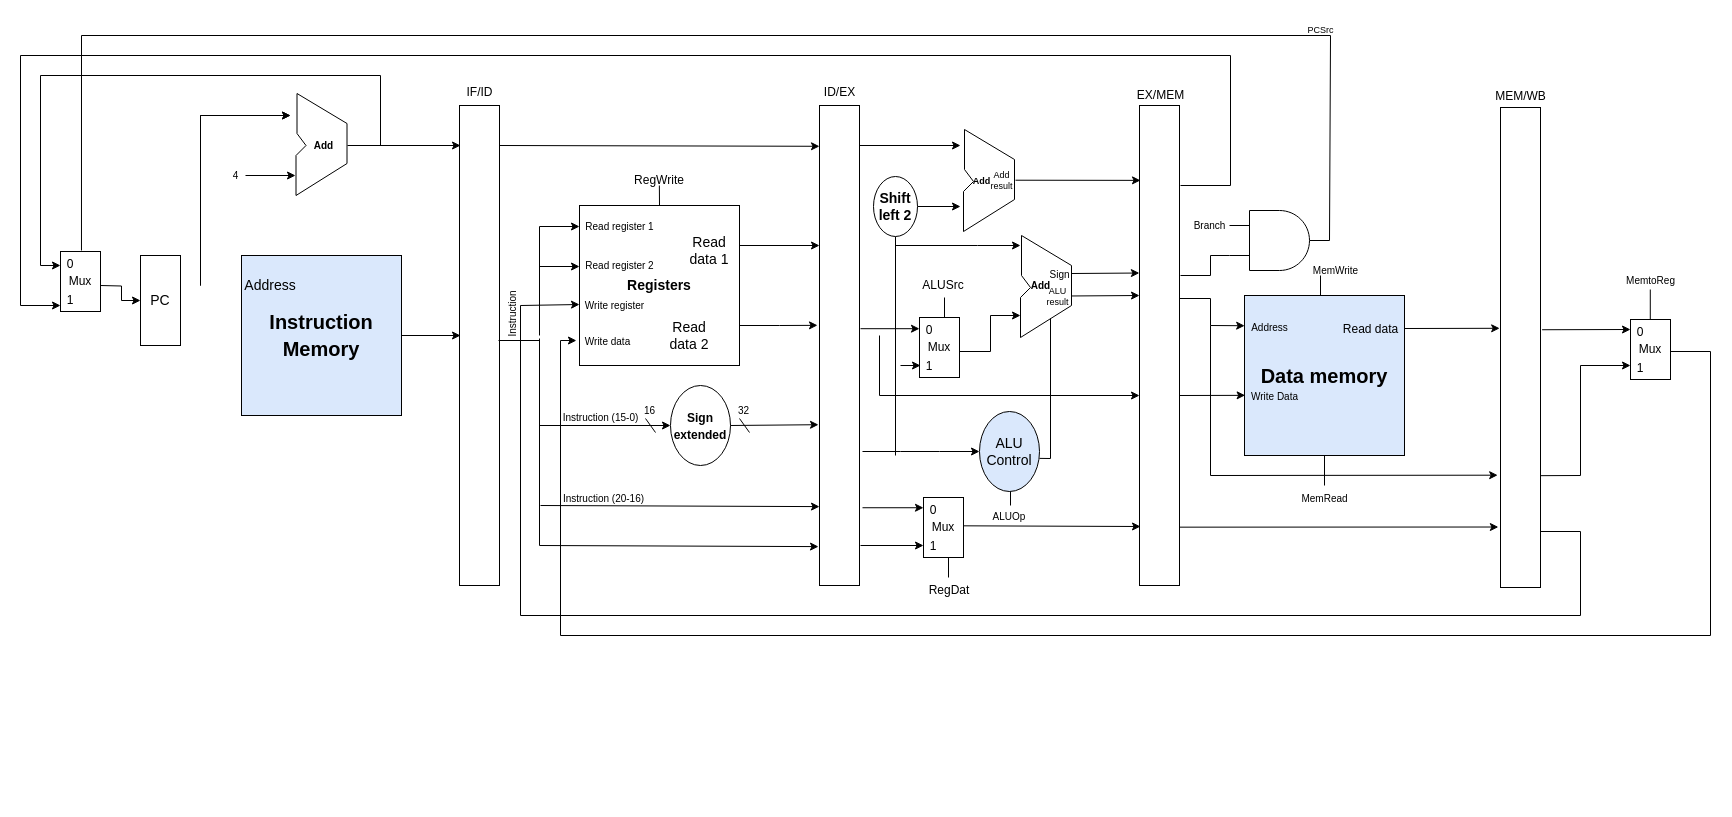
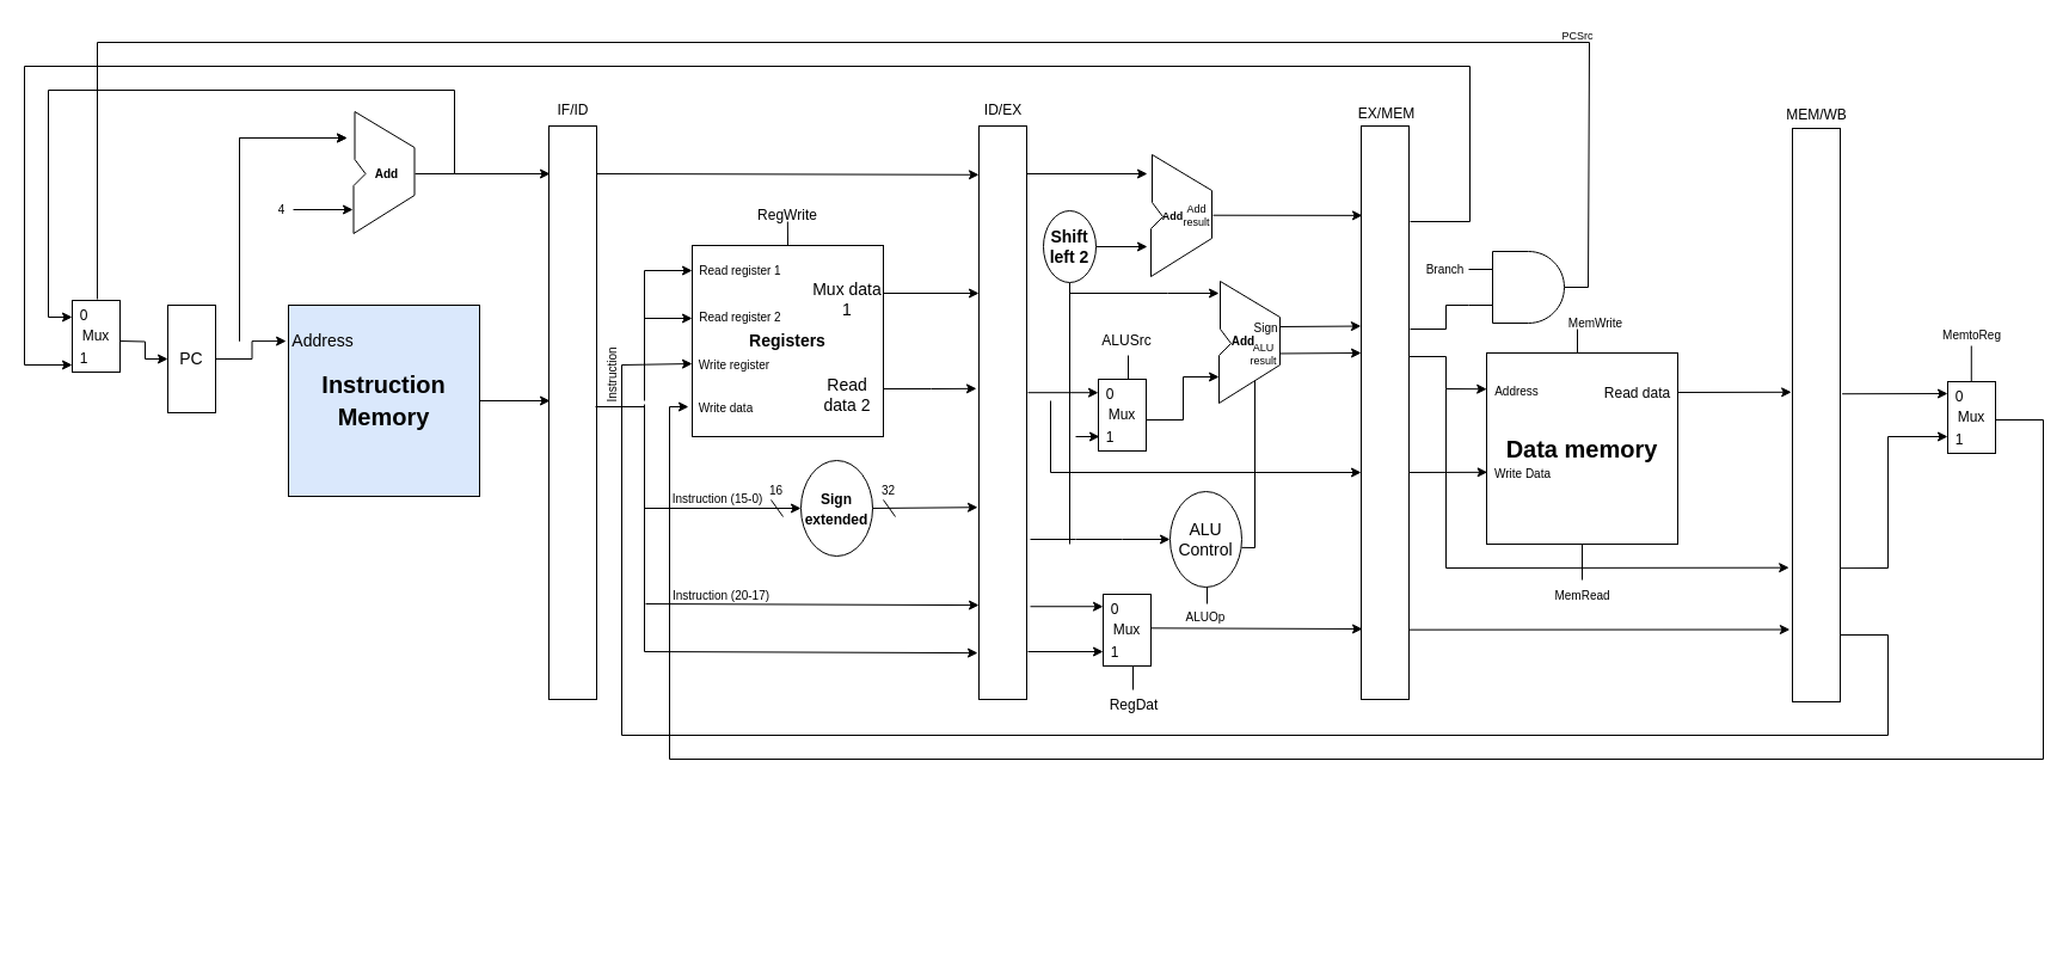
- <mxCell id="15" value="Read data 1" style="text;html=1;strokeColor=none;fillColor=none;align=center;verticalAlign=middle;whiteSpace=wrap;rounded=0;fontSize=14;" parent="1" vertex="1"><mxGeometry x="679" y="235" width="60" height="30" as="geometry" /></mxCell>
+ <mxCell id="15" value="Mux data 1" style="text;html=1;strokeColor=none;fillColor=none;align=center;verticalAlign=middle;whiteSpace=wrap;rounded=0;fontSize=14;" parent="1" vertex="1"><mxGeometry x="679" y="235" width="60" height="30" as="geometry" /></mxCell>
+ <mxCell id="12" style="edgeStyle=orthogonalEdgeStyle;rounded=0;orthogonalLoop=1;jettySize=auto;html=1;exitX=1;exitY=0.5;exitDx=0;exitDy=0;entryX=-0.012;entryY=0.188;entryDx=0;entryDy=0;entryPerimeter=0;fontSize=14;" parent="1" source="13" target="10" edge="1"><mxGeometry relative="1" as="geometry" /></mxCell>
- <mxCell id="16" value="Read data 2" style="text;html=1;strokeColor=none;fillColor=none;align=center;verticalAlign=middle;whiteSpace=wrap;rounded=0;fontSize=14;" parent="1" vertex="1"><mxGeometry x="659" y="320" width="60" height="30" as="geometry" /></mxCell>
+ <mxCell id="16" value="Read data 2" style="text;html=1;strokeColor=none;fillColor=none;align=center;verticalAlign=middle;whiteSpace=wrap;rounded=0;fontSize=14;" parent="1" vertex="1"><mxGeometry x="679" y="315" width="60" height="30" as="geometry" /></mxCell>
- <mxCell id="51" value="&lt;font style=&quot;font-size: 20px;&quot;&gt;&lt;b&gt;Data memory&lt;br&gt;&lt;/b&gt;&lt;/font&gt;" style="rounded=0;whiteSpace=wrap;html=1;fillColor=#dae8fc;" parent="1" vertex="1"><mxGeometry x="1244" y="295" width="160" height="160" as="geometry" /></mxCell>
+ <mxCell id="51" value="&lt;font style=&quot;font-size: 20px;&quot;&gt;&lt;b&gt;Data memory&lt;br&gt;&lt;/b&gt;&lt;/font&gt;" style="rounded=0;whiteSpace=wrap;html=1;" parent="1" vertex="1"><mxGeometry x="1244" y="295" width="160" height="160" as="geometry" /></mxCell>
- <mxCell id="31" value="&lt;div&gt;ALU Control&lt;/div&gt;" style="ellipse;whiteSpace=wrap;html=1;rotation=90;horizontal=0;fontSize=14;rounded=0;fillColor=#dae8fc;" parent="1" vertex="1"><mxGeometry x="969" y="421" width="80" height="60" as="geometry" /></mxCell>
+ <mxCell id="31" value="&lt;div&gt;ALU Control&lt;/div&gt;" style="ellipse;whiteSpace=wrap;html=1;rotation=90;horizontal=0;fontSize=14;rounded=0;" parent="1" vertex="1"><mxGeometry x="969" y="421" width="80" height="60" as="geometry" /></mxCell>
- <mxCell id="124" value="&lt;div&gt;Instruction (20-16)&lt;br&gt;&lt;/div&gt;" style="text;html=1;align=center;verticalAlign=middle;resizable=0;points=[];autosize=1;strokeColor=none;fillColor=none;fontSize=10;" parent="1" vertex="1"><mxGeometry x="553" y="483" width="100" height="30" as="geometry" /></mxCell>
+ <mxCell id="124" value="&lt;div&gt;Instruction (20-17)&lt;br&gt;&lt;/div&gt;" style="text;html=1;align=center;verticalAlign=middle;resizable=0;points=[];autosize=1;strokeColor=none;fillColor=none;fontSize=10;" parent="1" vertex="1"><mxGeometry x="553" y="483" width="100" height="30" as="geometry" /></mxCell>
